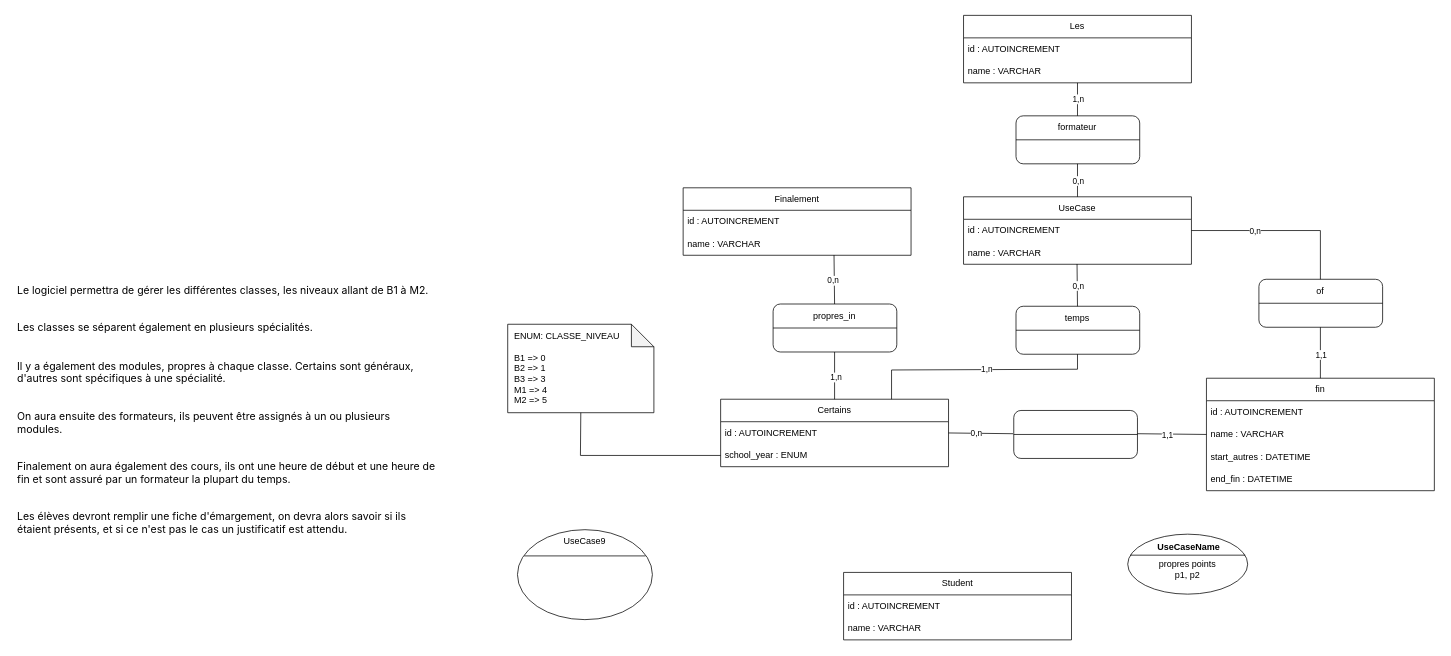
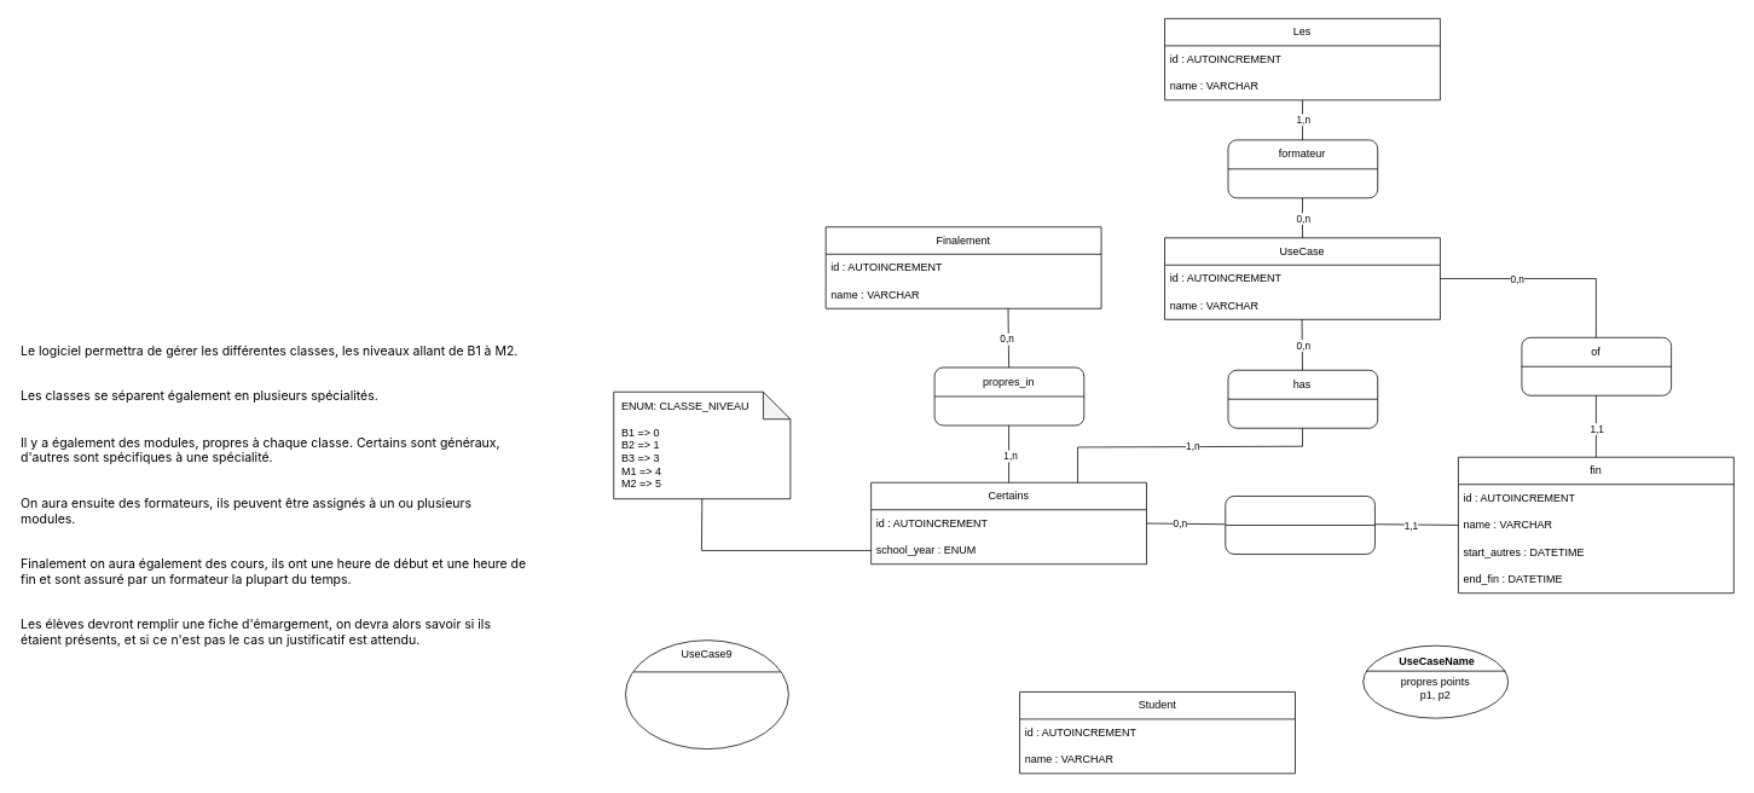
- <mxCell id="37" value="temps" style="text;html=1;align=center;verticalAlign=middle;whiteSpace=wrap;rounded=0;" vertex="1" parent="34"><mxGeometry width="166" height="31" as="geometry" /></mxCell>
+ <mxCell id="37" value="has" style="text;html=1;align=center;verticalAlign=middle;whiteSpace=wrap;rounded=0;" vertex="1" parent="34"><mxGeometry width="166" height="31" as="geometry" /></mxCell>
